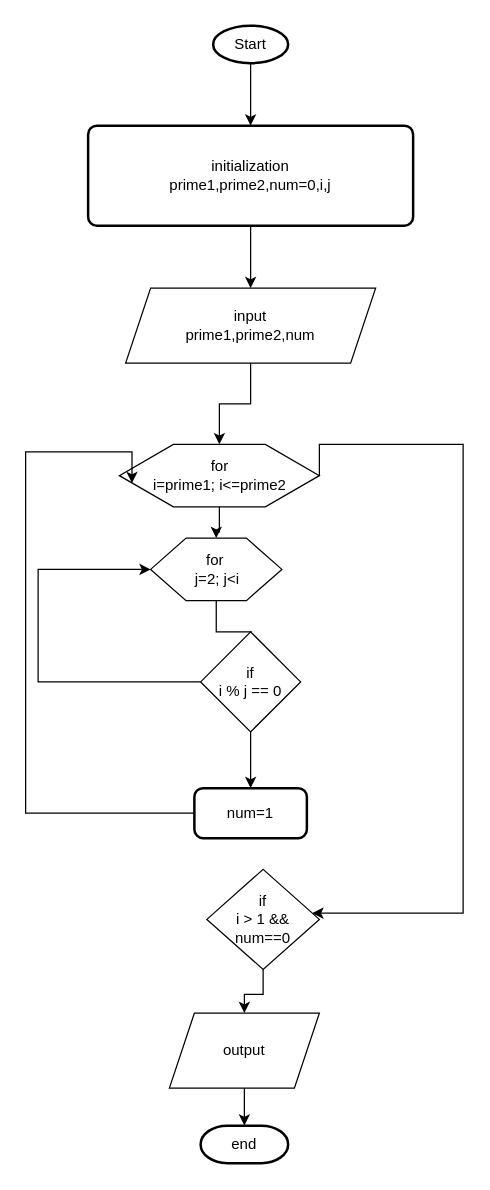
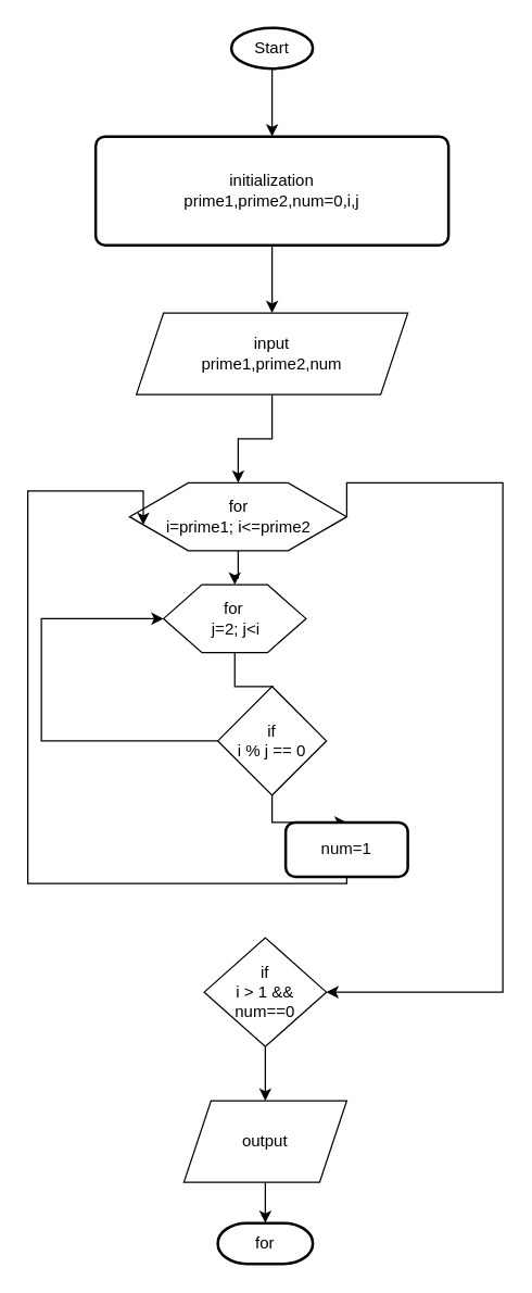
- <mxCell id="21" value="num=1" style="rounded=1;whiteSpace=wrap;html=1;absoluteArcSize=1;arcSize=14;strokeWidth=2;" vertex="1" parent="1"><mxGeometry x="155" y="630" width="90" height="40" as="geometry" /></mxCell>
+ <mxCell id="21" value="num=1" style="rounded=1;whiteSpace=wrap;html=1;absoluteArcSize=1;arcSize=14;strokeWidth=2;" vertex="1" parent="1"><mxGeometry x="210" y="605" width="90" height="40" as="geometry" /></mxCell>
- <mxCell id="23" value="if&lt;br&gt;i &amp;gt; 1 &amp;amp;&amp;amp; num==0" style="rhombus;whiteSpace=wrap;html=1;" vertex="1" parent="1"><mxGeometry x="165" y="695" width="90" height="80" as="geometry" /></mxCell>
+ <mxCell id="23" value="if&lt;br&gt;i &amp;gt; 1 &amp;amp;&amp;amp; num==0" style="rhombus;whiteSpace=wrap;html=1;" vertex="1" parent="1"><mxGeometry x="150" y="690" width="90" height="80" as="geometry" /></mxCell>
- <mxCell id="17" value="end" style="strokeWidth=2;html=1;shape=mxgraph.flowchart.terminator;whiteSpace=wrap;" vertex="1" parent="1"><mxGeometry x="160" y="900" width="70" height="30" as="geometry" /></mxCell>
+ <mxCell id="17" value="for" style="strokeWidth=2;html=1;shape=mxgraph.flowchart.terminator;whiteSpace=wrap;" vertex="1" parent="1"><mxGeometry x="160" y="900" width="70" height="30" as="geometry" /></mxCell>
